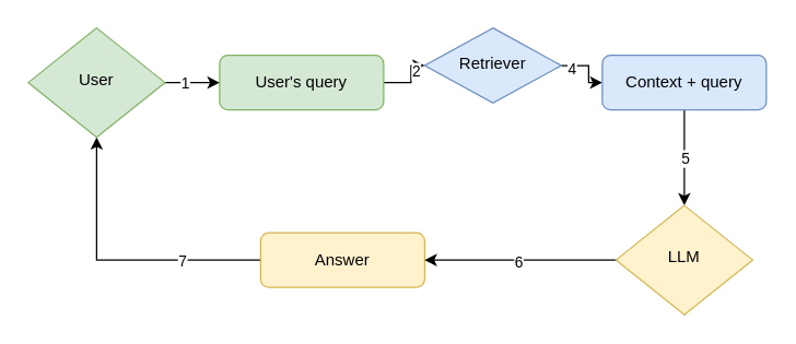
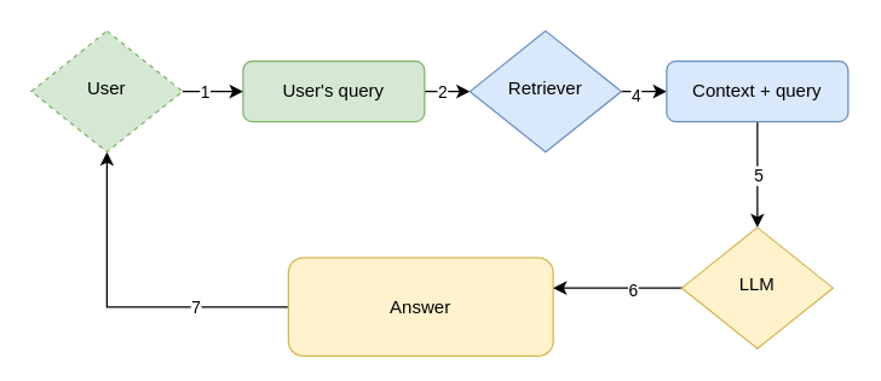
- <mxCell id="7" value="Retriever" style="rhombus;whiteSpace=wrap;html=1;shadow=0;fontFamily=Helvetica;fontSize=12;align=center;strokeWidth=1;spacing=6;spacingTop=-4;fillColor=#dae8fc;strokeColor=#6c8ebf;" parent="1" vertex="1"><mxGeometry x="310" y="20" width="100" height="55" as="geometry" /></mxCell>
+ <mxCell id="7" value="Retriever" style="rhombus;whiteSpace=wrap;html=1;shadow=0;fontFamily=Helvetica;fontSize=12;align=center;strokeWidth=1;spacing=6;spacingTop=-4;fillColor=#dae8fc;strokeColor=#6c8ebf;" parent="1" vertex="1"><mxGeometry x="310" y="20" width="100" height="80" as="geometry" /></mxCell>
- <mxCell id="19" value="User" style="rhombus;whiteSpace=wrap;html=1;shadow=0;fontFamily=Helvetica;fontSize=12;align=center;strokeWidth=1;spacing=6;spacingTop=-4;fillColor=#d5e8d4;strokeColor=#82b366;" parent="1" vertex="1"><mxGeometry x="20" y="20" width="100" height="80" as="geometry" /></mxCell>
+ <mxCell id="19" value="User" style="rhombus;whiteSpace=wrap;html=1;shadow=0;fontFamily=Helvetica;fontSize=12;align=center;strokeWidth=1;spacing=6;spacingTop=-4;fillColor=#d5e8d4;strokeColor=#82b366;dashed=1;" parent="1" vertex="1"><mxGeometry x="20" y="20" width="100" height="80" as="geometry" /></mxCell>
- <mxCell id="10" value="Answer" style="rounded=1;whiteSpace=wrap;html=1;fontSize=12;glass=0;strokeWidth=1;shadow=0;fillColor=#fff2cc;strokeColor=#d6b656;" parent="1" vertex="1"><mxGeometry x="190" y="170" width="120" height="40" as="geometry" /></mxCell>
+ <mxCell id="10" value="Answer" style="rounded=1;whiteSpace=wrap;html=1;fontSize=12;glass=0;strokeWidth=1;shadow=0;fillColor=#fff2cc;strokeColor=#d6b656;" parent="1" vertex="1"><mxGeometry x="190" y="170" width="175" height="65" as="geometry" /></mxCell>
